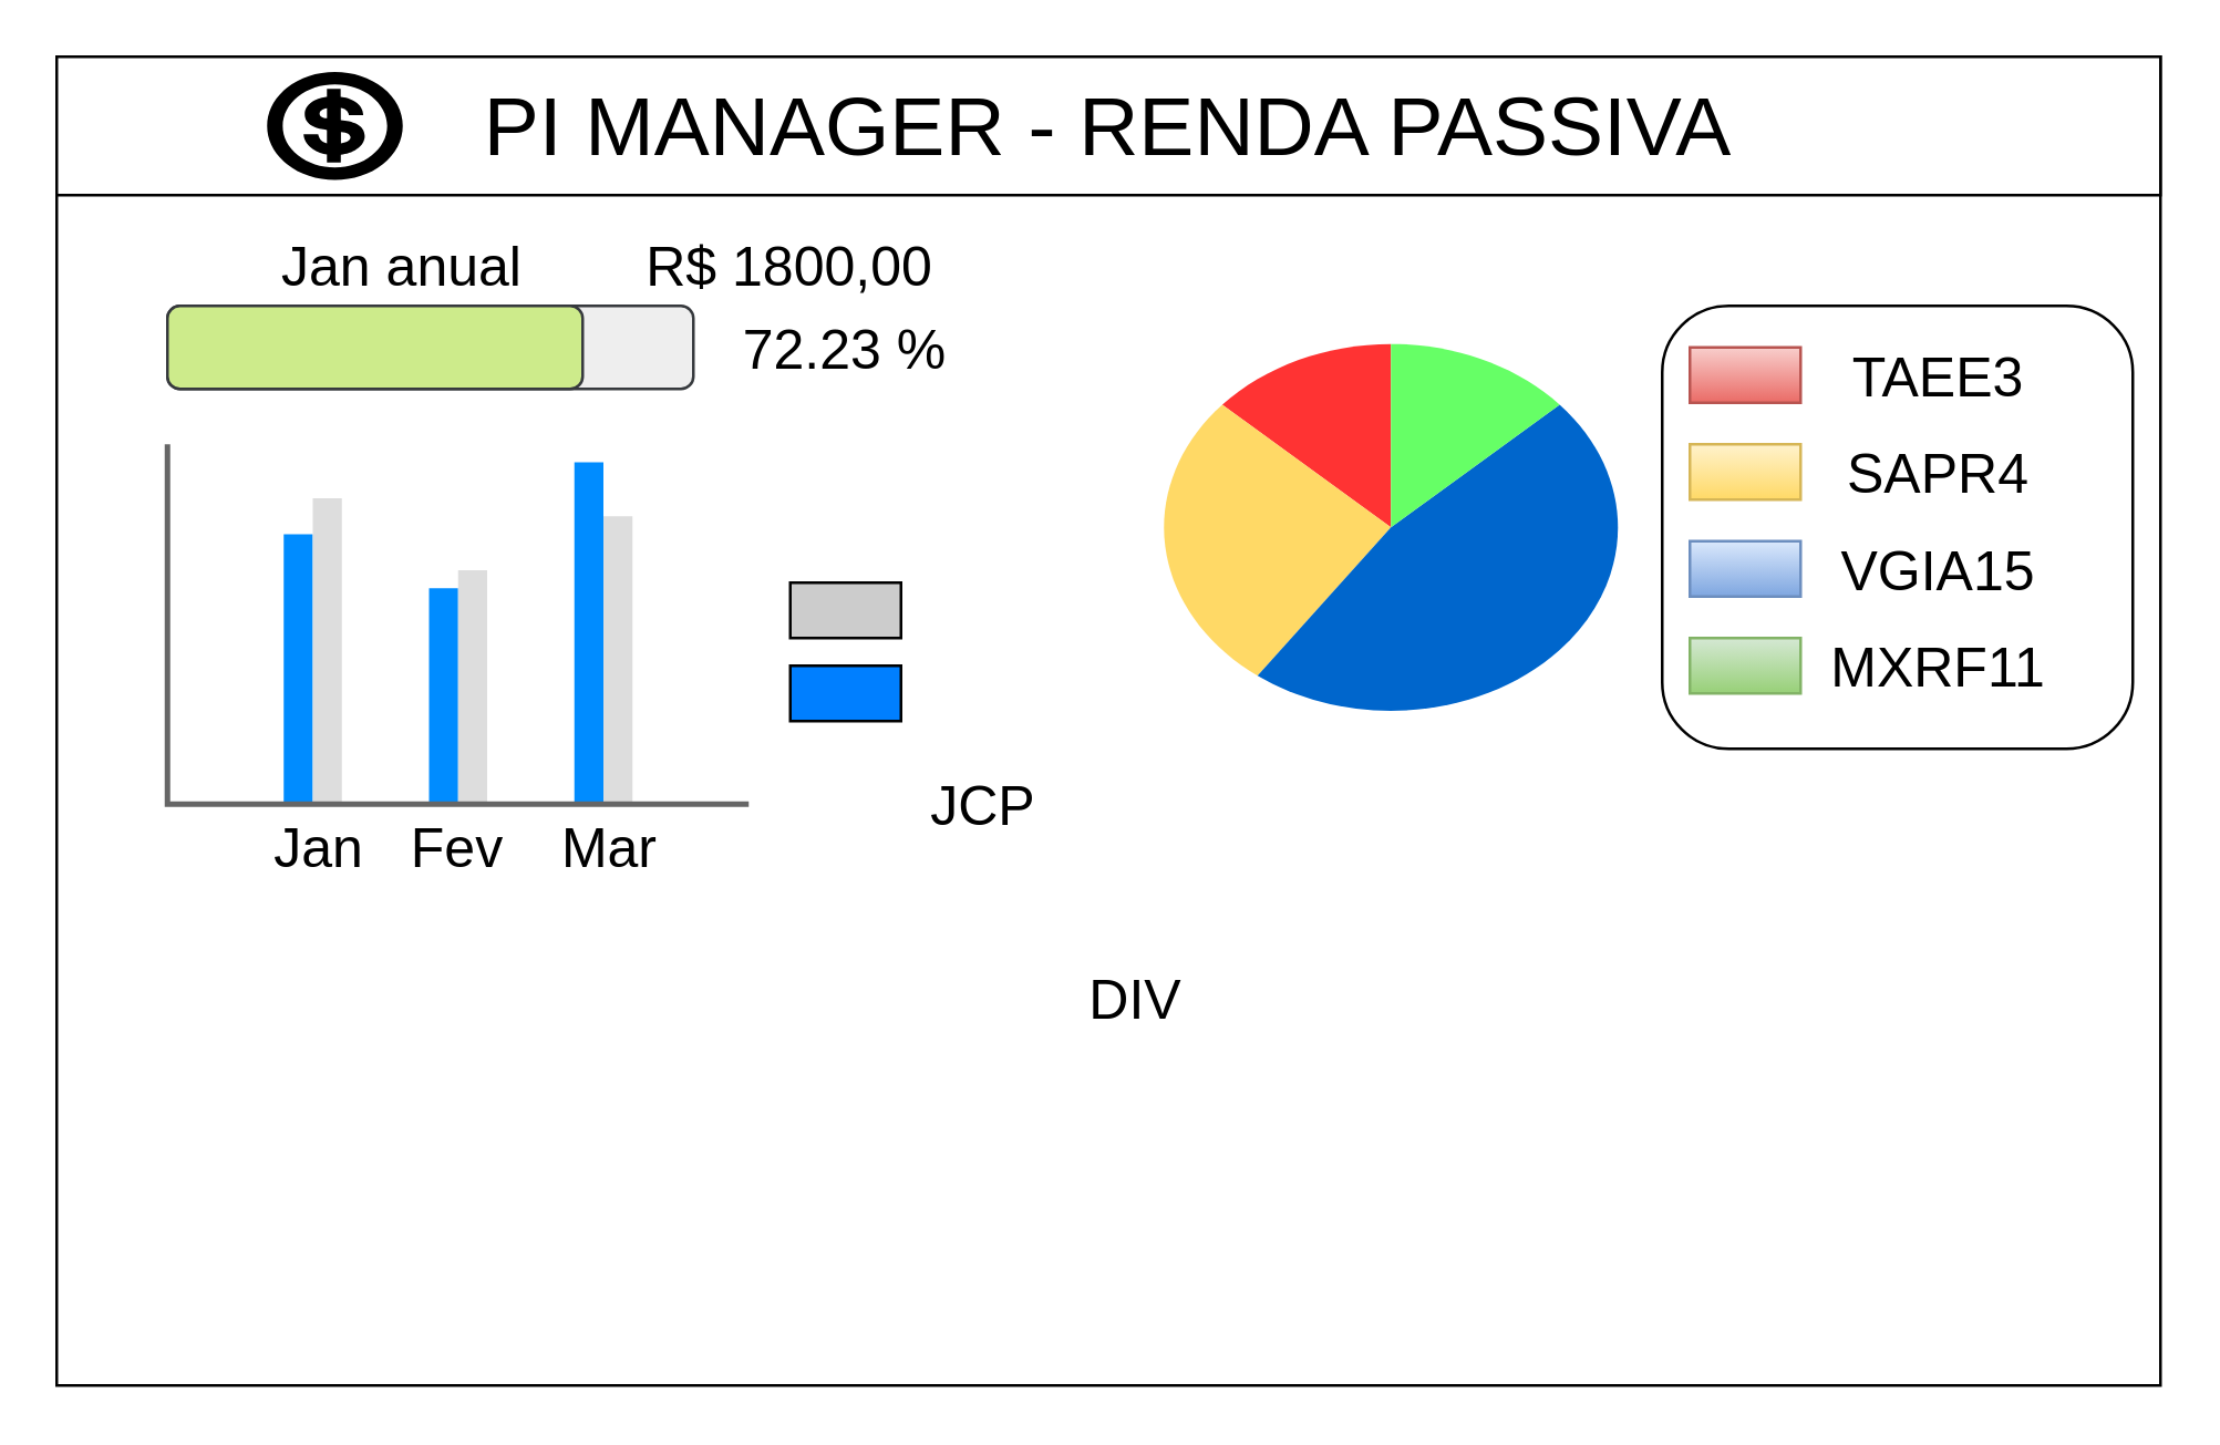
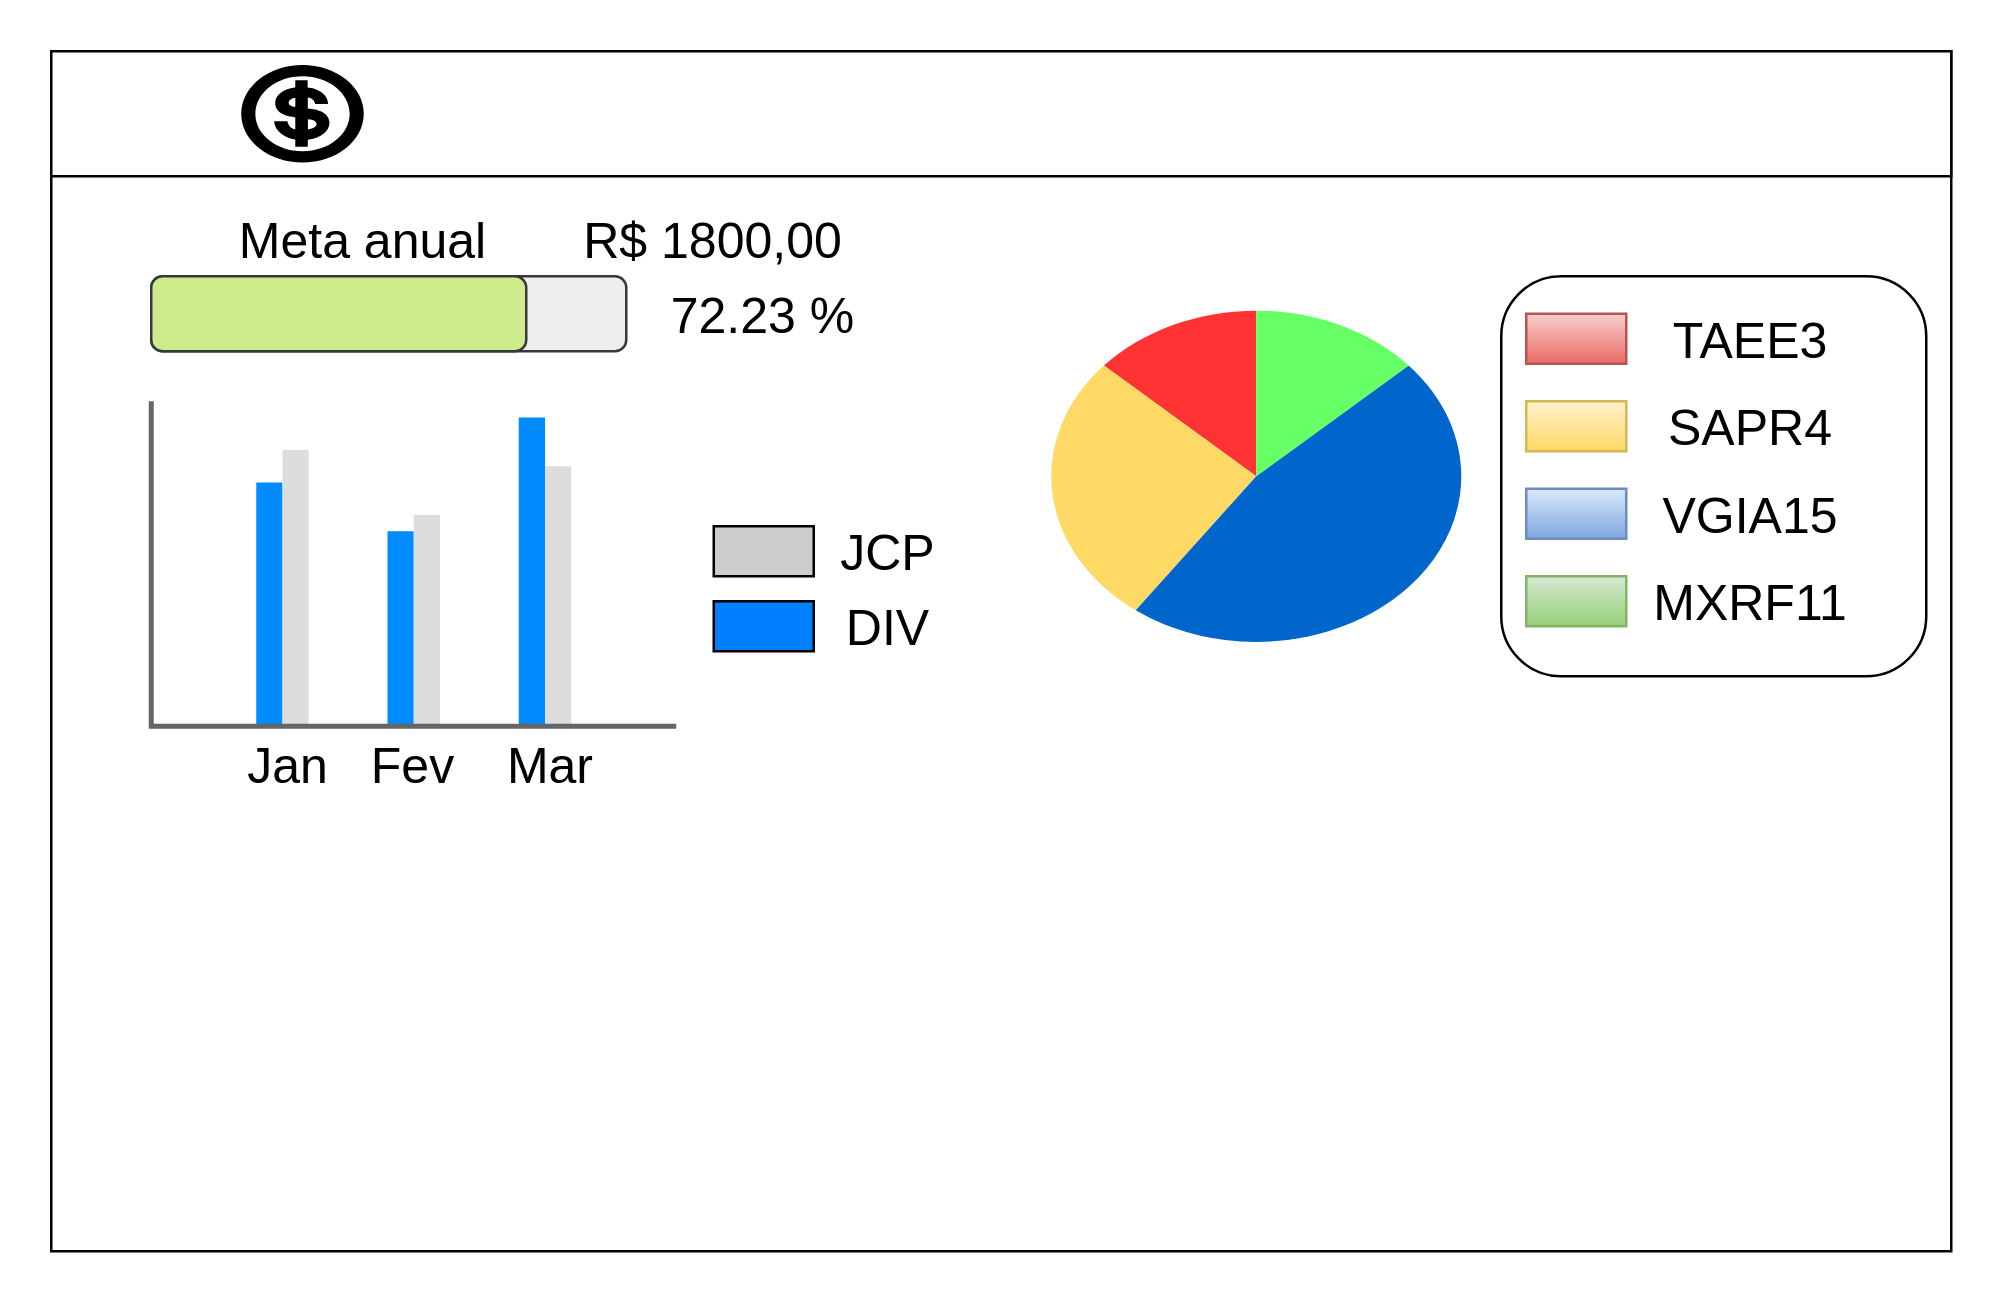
- <mxCell id="4" value="PI MANAGER - RENDA PASSIVA" style="text;html=1;strokeColor=none;fillColor=none;align=center;verticalAlign=middle;whiteSpace=wrap;rounded=0;fontSize=30;" parent="1" vertex="1"><mxGeometry x="145" y="30" width="510" height="30" as="geometry" /></mxCell>
- <mxCell id="17" value="Jan anual" style="text;html=1;strokeColor=none;fillColor=none;align=center;verticalAlign=middle;whiteSpace=wrap;rounded=0;fontSize=20;" parent="1" vertex="1"><mxGeometry x="60" y="80" width="170" height="30" as="geometry" /></mxCell>
+ <mxCell id="17" value="Meta anual" style="text;html=1;strokeColor=none;fillColor=none;align=center;verticalAlign=middle;whiteSpace=wrap;rounded=0;fontSize=20;" parent="1" vertex="1"><mxGeometry x="60" y="80" width="170" height="30" as="geometry" /></mxCell>
- <mxCell id="28" value="JCP" style="text;html=1;strokeColor=none;fillColor=none;align=center;verticalAlign=middle;whiteSpace=wrap;rounded=0;fontSize=20;" parent="1" vertex="1"><mxGeometry x="325" y="275" width="60" height="30" as="geometry" /></mxCell>
+ <mxCell id="28" value="JCP" style="text;html=1;strokeColor=none;fillColor=none;align=center;verticalAlign=middle;whiteSpace=wrap;rounded=0;fontSize=20;" parent="1" vertex="1"><mxGeometry x="325" y="205" width="60" height="30" as="geometry" /></mxCell>
- <mxCell id="27" value="DIV" style="text;html=1;strokeColor=none;fillColor=none;align=center;verticalAlign=middle;whiteSpace=wrap;rounded=0;fontSize=20;" parent="1" vertex="1"><mxGeometry x="380" y="345" width="60" height="30" as="geometry" /></mxCell>
+ <mxCell id="27" value="DIV" style="text;html=1;strokeColor=none;fillColor=none;align=center;verticalAlign=middle;whiteSpace=wrap;rounded=0;fontSize=20;" parent="1" vertex="1"><mxGeometry x="325" y="235" width="60" height="30" as="geometry" /></mxCell>
